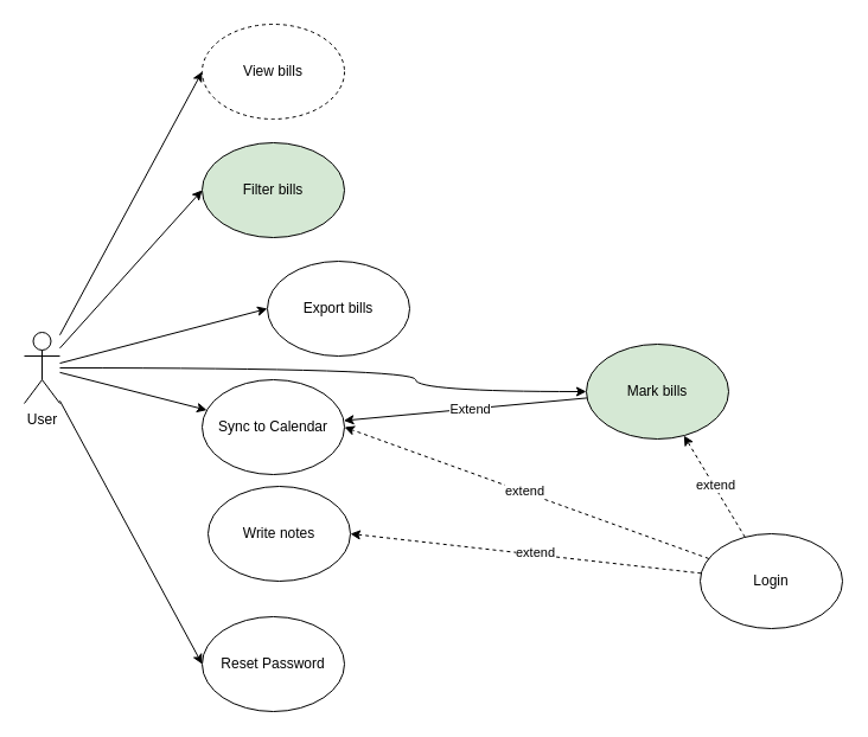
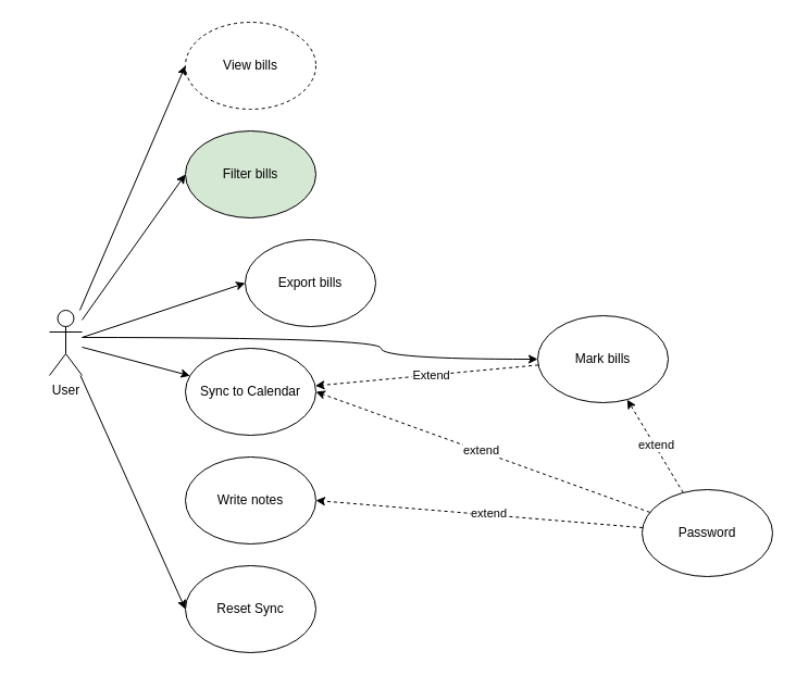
- <mxCell id="7" value="User" style="shape=umlActor;verticalLabelPosition=bottom;verticalAlign=top;html=1;outlineConnect=0;" vertex="1" parent="1"><mxGeometry x="20" y="280" width="30" height="60" as="geometry" /></mxCell>
+ <mxCell id="7" value="User" style="shape=umlActor;verticalLabelPosition=bottom;verticalAlign=top;html=1;outlineConnect=0;" vertex="1" parent="1"><mxGeometry x="45" y="285" width="30" height="60" as="geometry" /></mxCell>
- <mxCell id="10" value="&lt;div&gt;Mark bills&lt;/div&gt;" style="ellipse;whiteSpace=wrap;html=1;fillColor=#d5e8d4;" vertex="1" parent="1"><mxGeometry x="494" y="290" width="120" height="80" as="geometry" /></mxCell>
+ <mxCell id="10" value="&lt;div&gt;Mark bills&lt;/div&gt;" style="ellipse;whiteSpace=wrap;html=1;" vertex="1" parent="1"><mxGeometry x="494" y="290" width="120" height="80" as="geometry" /></mxCell>
- <mxCell id="8" style="rounded=0;orthogonalLoop=1;jettySize=auto;html=1;dashed=0;" edge="1" parent="1" source="10" target="13"><mxGeometry relative="1" as="geometry" /></mxCell>
+ <mxCell id="8" style="rounded=0;orthogonalLoop=1;jettySize=auto;html=1;dashed=1;" edge="1" parent="1" source="10" target="13"><mxGeometry relative="1" as="geometry" /></mxCell>
- <mxCell id="14" value="Write notes" style="ellipse;whiteSpace=wrap;html=1;" vertex="1" parent="1"><mxGeometry x="175" y="410" width="120" height="80" as="geometry" /></mxCell>
+ <mxCell id="14" value="Write notes" style="ellipse;whiteSpace=wrap;html=1;" vertex="1" parent="1"><mxGeometry x="170" y="420" width="120" height="80" as="geometry" /></mxCell>
- <mxCell id="17" value="&lt;div&gt;Login&lt;/div&gt;" style="ellipse;whiteSpace=wrap;html=1;" vertex="1" parent="1"><mxGeometry x="590" y="450" width="120" height="80" as="geometry" /></mxCell>
+ <mxCell id="17" value="&lt;div&gt;Password&lt;/div&gt;" style="ellipse;whiteSpace=wrap;html=1;" vertex="1" parent="1"><mxGeometry x="590" y="450" width="120" height="80" as="geometry" /></mxCell>
- <mxCell id="15" value="Reset Password" style="ellipse;whiteSpace=wrap;html=1;" vertex="1" parent="1"><mxGeometry x="170" y="520" width="120" height="80" as="geometry" /></mxCell>
+ <mxCell id="15" value="Reset Sync" style="ellipse;whiteSpace=wrap;html=1;" vertex="1" parent="1"><mxGeometry x="170" y="520" width="120" height="80" as="geometry" /></mxCell>
